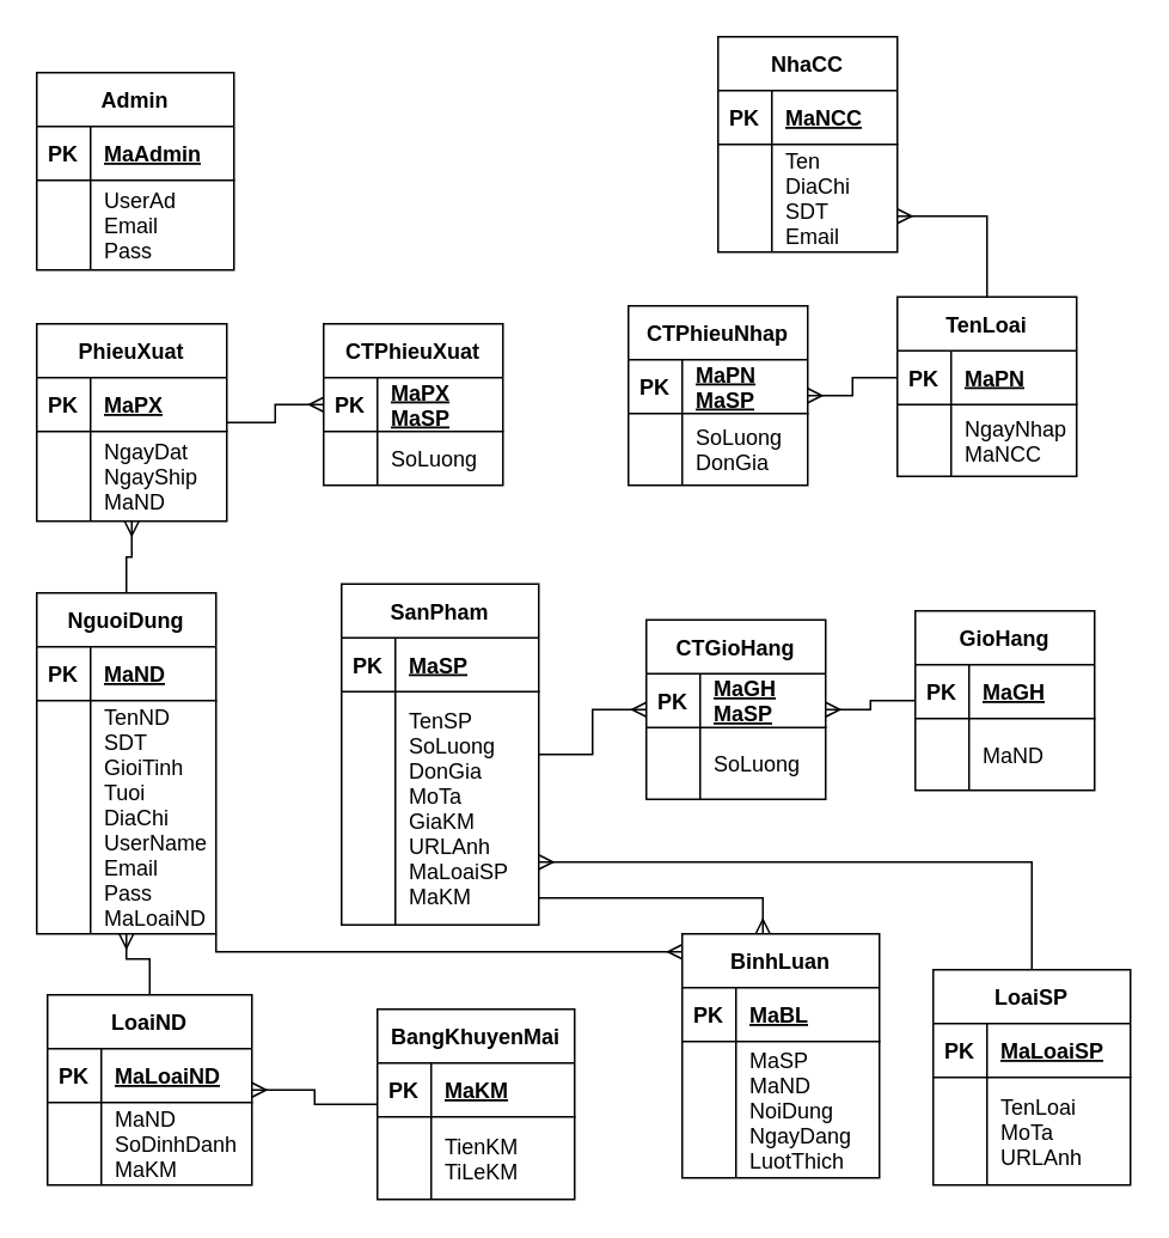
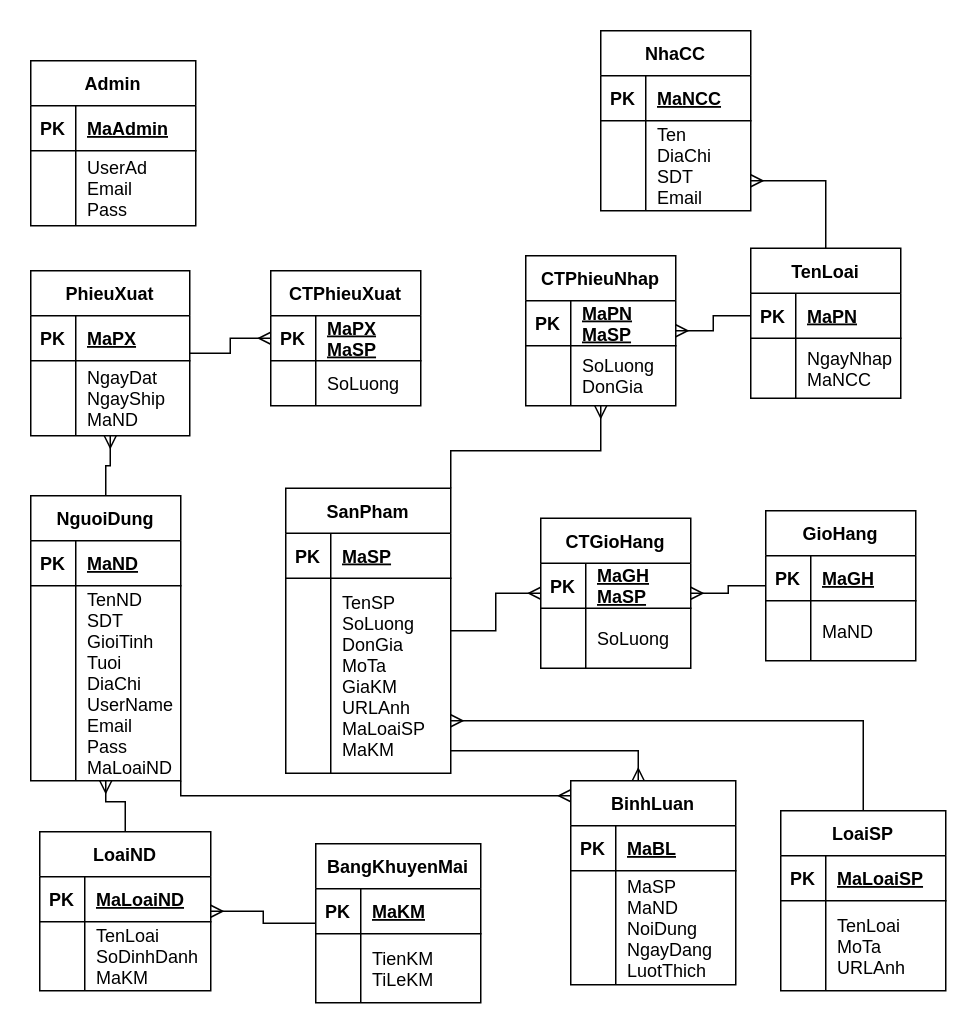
+ <mxCell id="9" style="edgeStyle=orthogonalEdgeStyle;rounded=0;orthogonalLoop=1;jettySize=auto;html=1;endArrow=ERmany;endFill=0;" parent="1" source="12" target="42" edge="1"><mxGeometry relative="1" as="geometry"><Array as="points"><mxPoint x="300" y="300" /><mxPoint x="400" y="300" /></Array></mxGeometry></mxCell>
- <mxCell id="71" value="MaND&#10;SoDinhDanh&#10;MaKM" style="shape=partialRectangle;connectable=0;fillColor=none;top=0;left=0;bottom=0;right=0;align=left;spacingLeft=6;overflow=hidden;" parent="69" vertex="1"><mxGeometry x="30" width="84" height="46" as="geometry" /></mxCell>
+ <mxCell id="71" value="TenLoai&#10;SoDinhDanh&#10;MaKM" style="shape=partialRectangle;connectable=0;fillColor=none;top=0;left=0;bottom=0;right=0;align=left;spacingLeft=6;overflow=hidden;" parent="69" vertex="1"><mxGeometry x="30" width="84" height="46" as="geometry" /></mxCell>
